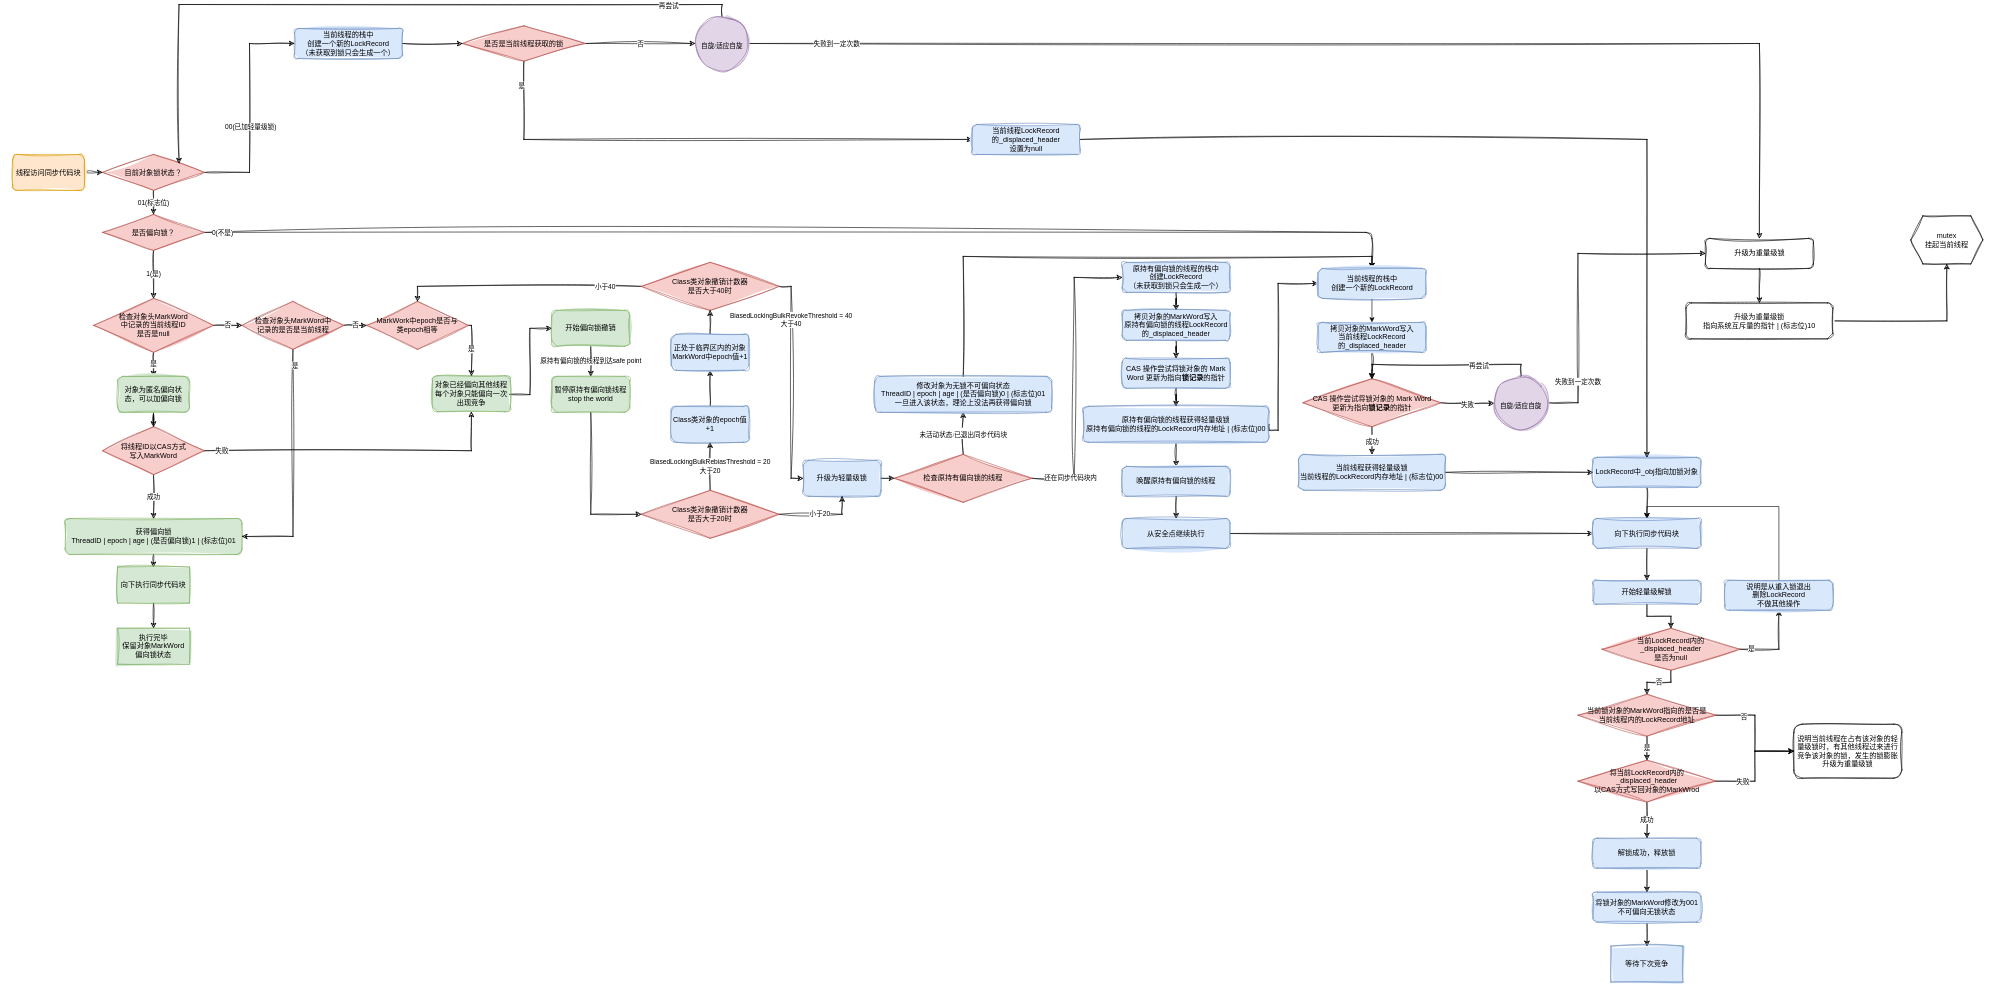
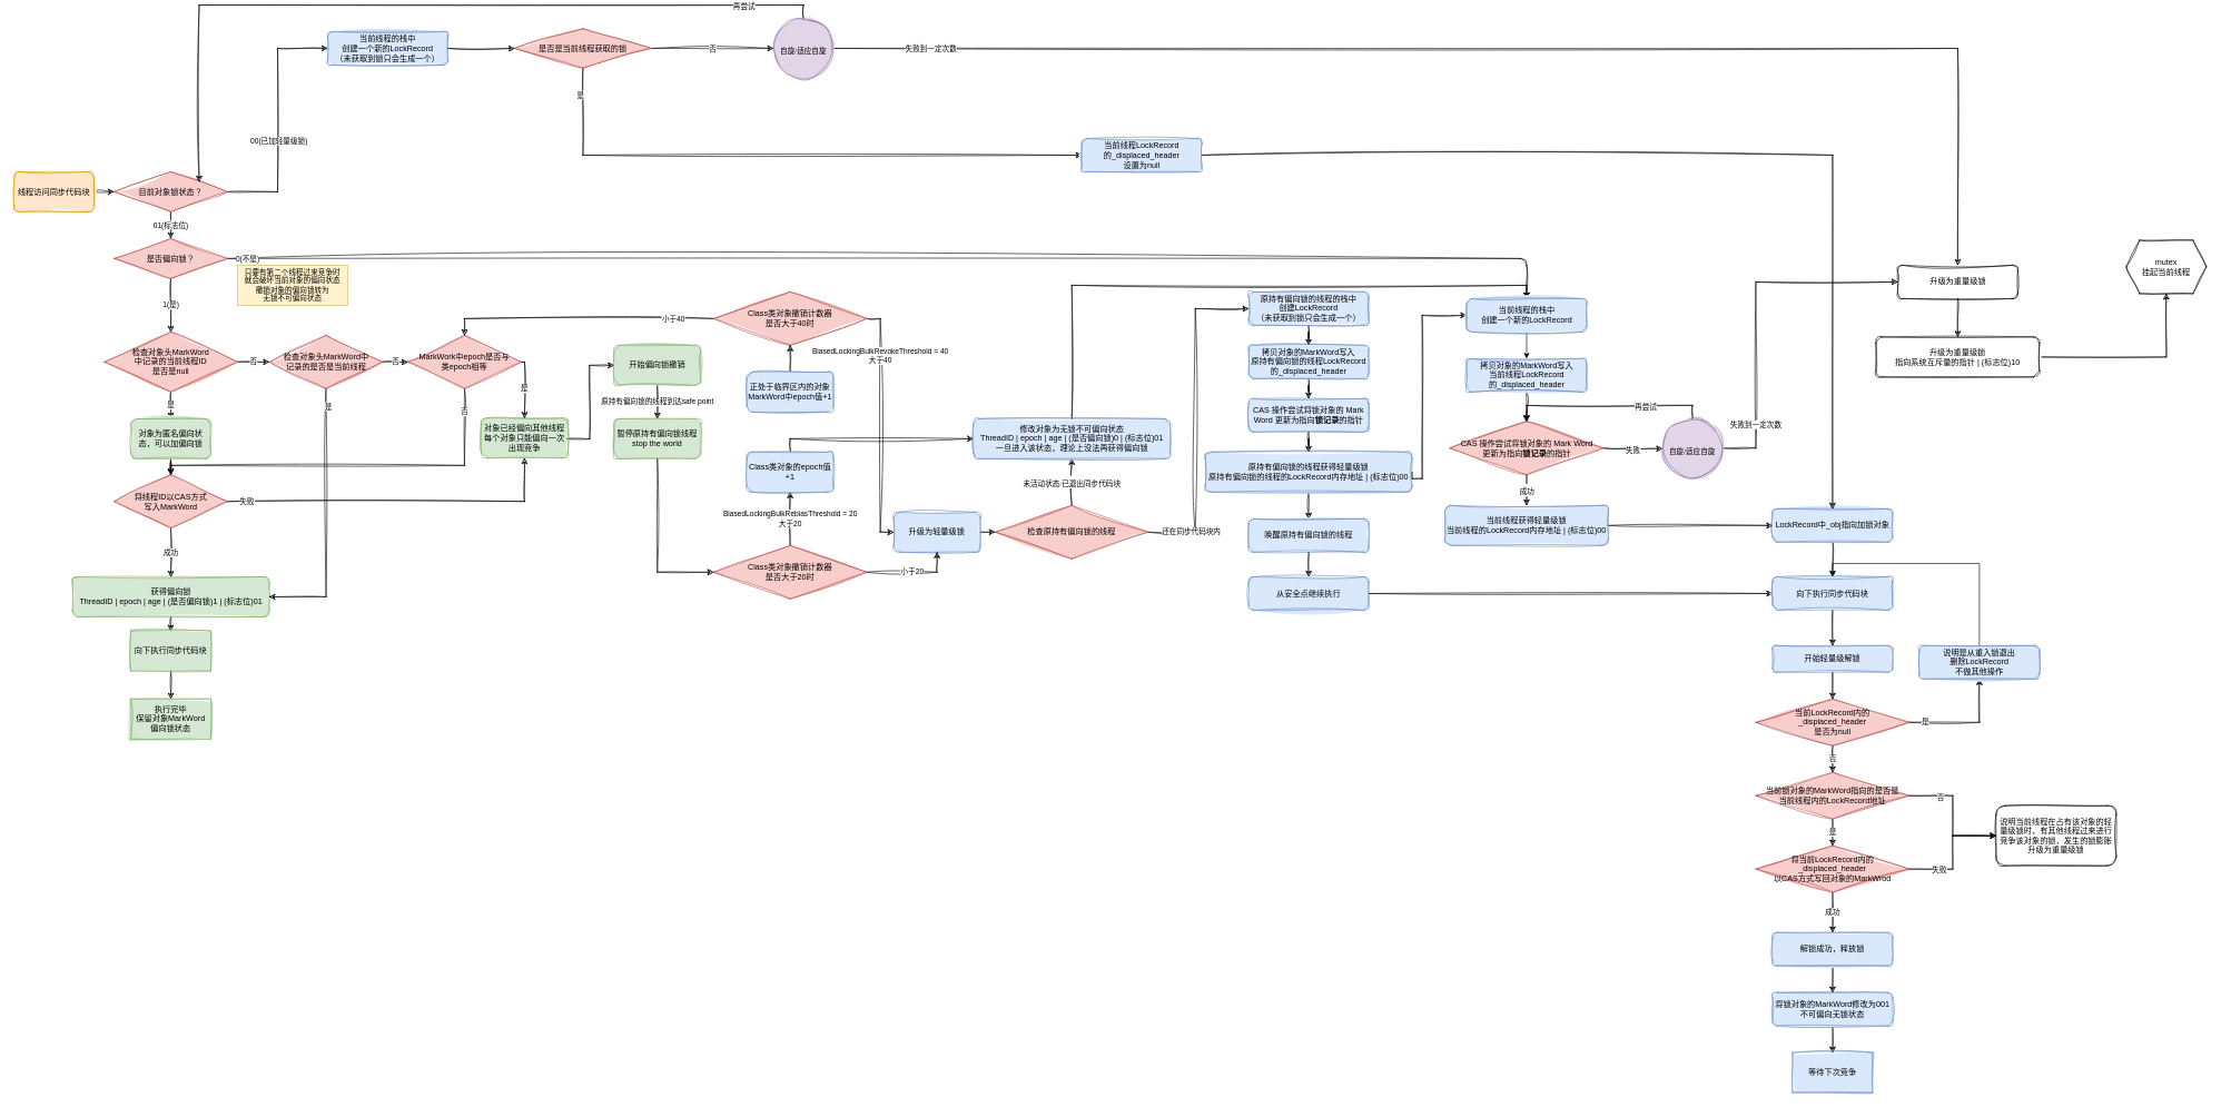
+ <mxCell id="87" value="&lt;div style=&quot;font-size: 11px;&quot;&gt;&lt;font style=&quot;font-size: 11px;&quot;&gt;只要有第二个线程过来竞争时&lt;/font&gt;&lt;/div&gt;&lt;div style=&quot;font-size: 11px;&quot;&gt;&lt;font style=&quot;font-size: 11px;&quot;&gt;就会破坏当前对象的偏向状态&lt;/font&gt;&lt;/div&gt;&lt;div style=&quot;font-size: 11px;&quot;&gt;&lt;font style=&quot;font-size: 11px;&quot;&gt;撤销对象的偏向锁转为&lt;/font&gt;&lt;/div&gt;&lt;div style=&quot;font-size: 11px;&quot;&gt;&lt;font style=&quot;font-size: 11px;&quot;&gt;无锁不可偏向状态&lt;/font&gt;&lt;/div&gt;" style="text;html=1;strokeColor=#d6b656;fillColor=#fff2cc;align=center;verticalAlign=middle;whiteSpace=wrap;rounded=0;" parent="1" vertex="1"><mxGeometry x="355" y="390" width="165" height="60" as="geometry" /></mxCell>
- <mxCell id="45" style="edgeStyle=orthogonalEdgeStyle;rounded=0;orthogonalLoop=1;jettySize=auto;html=1;exitX=0.5;exitY=0;exitDx=0;exitDy=0;entryX=0.5;entryY=1;entryDx=0;entryDy=0;sketch=1;curveFitting=1;jiggle=2;" parent="1" source="46" target="48" edge="1"><mxGeometry relative="1" as="geometry" /></mxCell>
+ <mxCell id="45" style="edgeStyle=orthogonalEdgeStyle;rounded=0;orthogonalLoop=1;jettySize=auto;html=1;exitX=0.5;exitY=0;exitDx=0;exitDy=0;sketch=1;curveFitting=1;jiggle=2;" parent="1" source="46" target="53" edge="1"><mxGeometry relative="1" as="geometry" /></mxCell>
+ <mxCell id="38" value="否" style="edgeStyle=orthogonalEdgeStyle;rounded=0;orthogonalLoop=1;jettySize=auto;html=1;exitX=0.5;exitY=1;exitDx=0;exitDy=0;entryX=0.5;entryY=0;entryDx=0;entryDy=0;sketch=1;curveFitting=1;jiggle=2;" parent="1" source="40" target="24" edge="1"><mxGeometry x="-0.877" relative="1" as="geometry"><Array as="points"><mxPoint x="695" y="690" /><mxPoint x="255" y="690" /></Array><mxPoint as="offset" /></mxGeometry></mxCell>
- <mxCell id="106" value="当前LockRecord内的&lt;br&gt;_displaced_header&lt;br&gt;是否为null" style="rhombus;whiteSpace=wrap;html=1;sketch=1;curveFitting=1;jiggle=2;fillColor=#f8cecc;strokeColor=#b85450;fillStyle=solid;" parent="1" vertex="1"><mxGeometry x="2670" y="1040" width="230" height="70" as="geometry" /></mxCell>
+ <mxCell id="106" value="当前LockRecord内的&lt;br&gt;_displaced_header&lt;br&gt;是否为null" style="rhombus;whiteSpace=wrap;html=1;sketch=1;curveFitting=1;jiggle=2;fillColor=#f8cecc;strokeColor=#b85450;fillStyle=solid;" parent="1" vertex="1"><mxGeometry x="2630" y="1040" width="230" height="70" as="geometry" /></mxCell>
